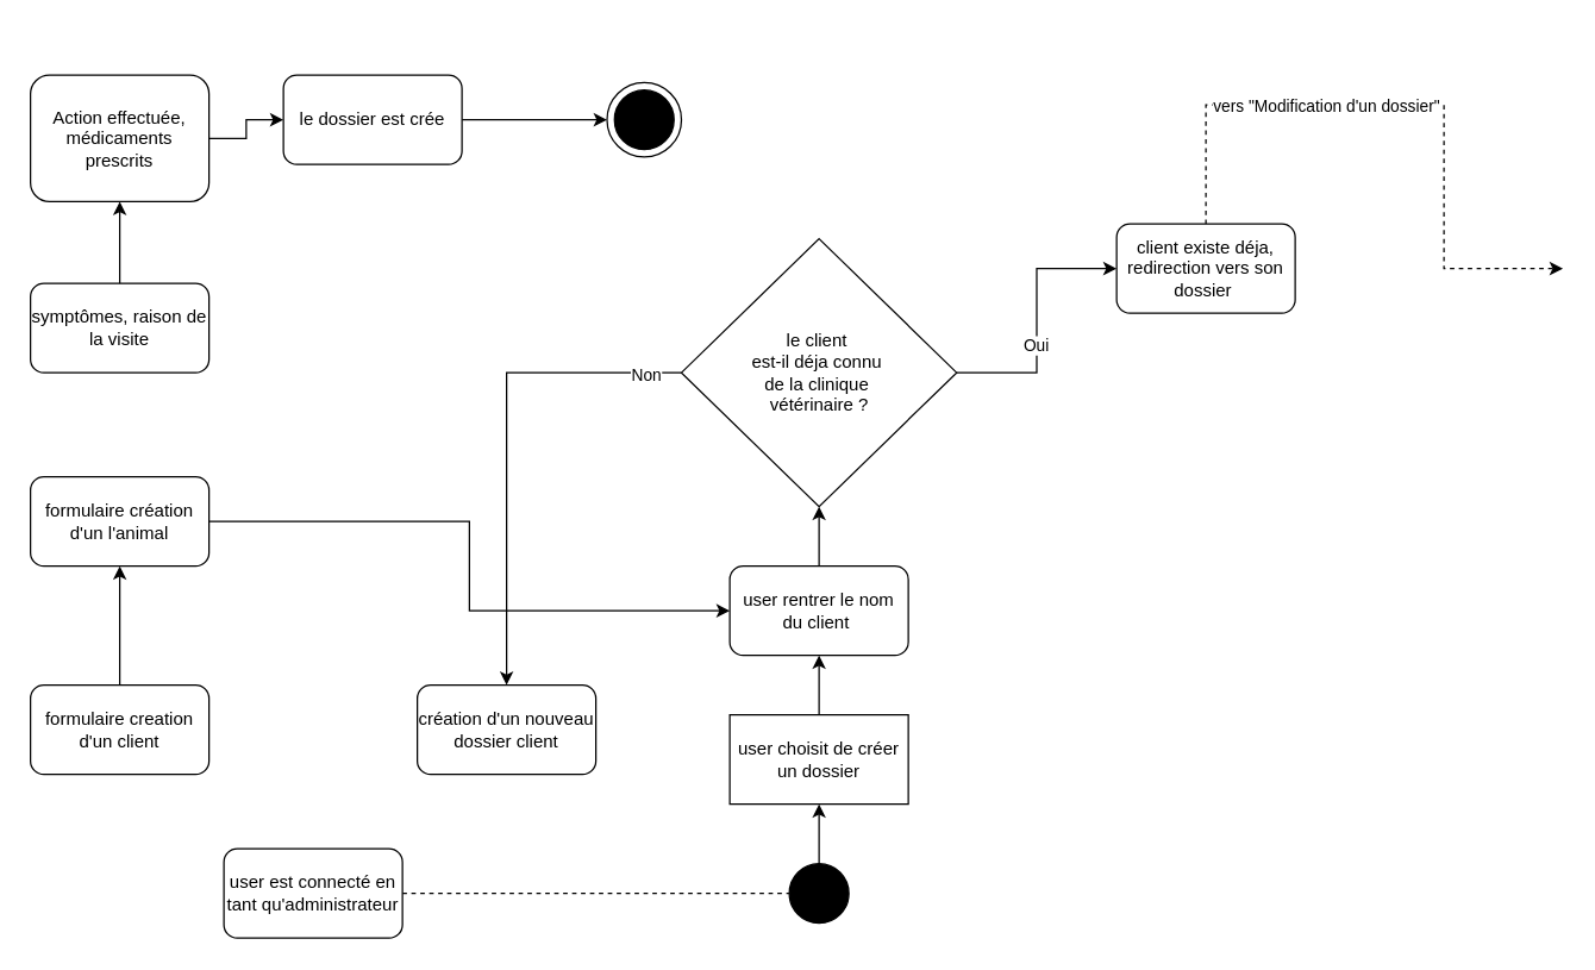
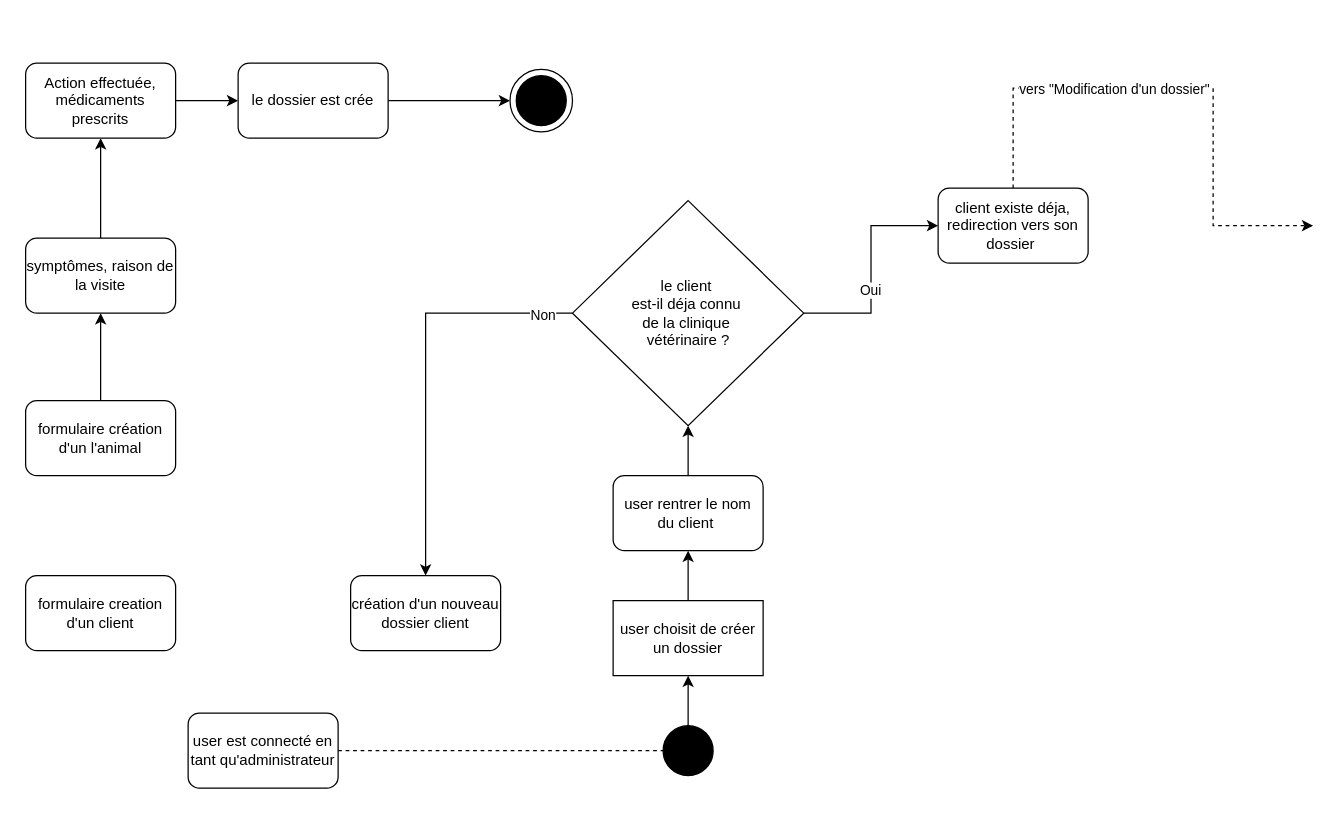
- <mxCell id="26" value="Action effectuée, médicaments prescrits" style="rounded=1;whiteSpace=wrap;html=1;" parent="1" vertex="1"><mxGeometry x="20" y="50" width="120" height="85" as="geometry" /></mxCell>
+ <mxCell id="26" value="Action effectuée, médicaments prescrits" style="rounded=1;whiteSpace=wrap;html=1;" parent="1" vertex="1"><mxGeometry x="20" y="50" width="120" height="60" as="geometry" /></mxCell>
- <mxCell id="21" style="edgeStyle=orthogonalEdgeStyle;rounded=0;orthogonalLoop=1;jettySize=auto;html=1;endArrow=classic;endFill=1;" parent="1" source="22" target="9" edge="1"><mxGeometry relative="1" as="geometry"><mxPoint x="90" y="20" as="targetPoint" /></mxGeometry></mxCell>
+ <mxCell id="21" style="edgeStyle=orthogonalEdgeStyle;rounded=0;orthogonalLoop=1;jettySize=auto;html=1;endArrow=classic;endFill=1;" parent="1" source="22" target="24" edge="1"><mxGeometry relative="1" as="geometry"><mxPoint x="90" y="20" as="targetPoint" /></mxGeometry></mxCell>
- <mxCell id="19" style="edgeStyle=orthogonalEdgeStyle;rounded=0;orthogonalLoop=1;jettySize=auto;html=1;endArrow=classic;endFill=1;" parent="1" source="20" target="22" edge="1"><mxGeometry relative="1" as="geometry"><mxPoint x="360" y="100" as="targetPoint" /></mxGeometry></mxCell>
